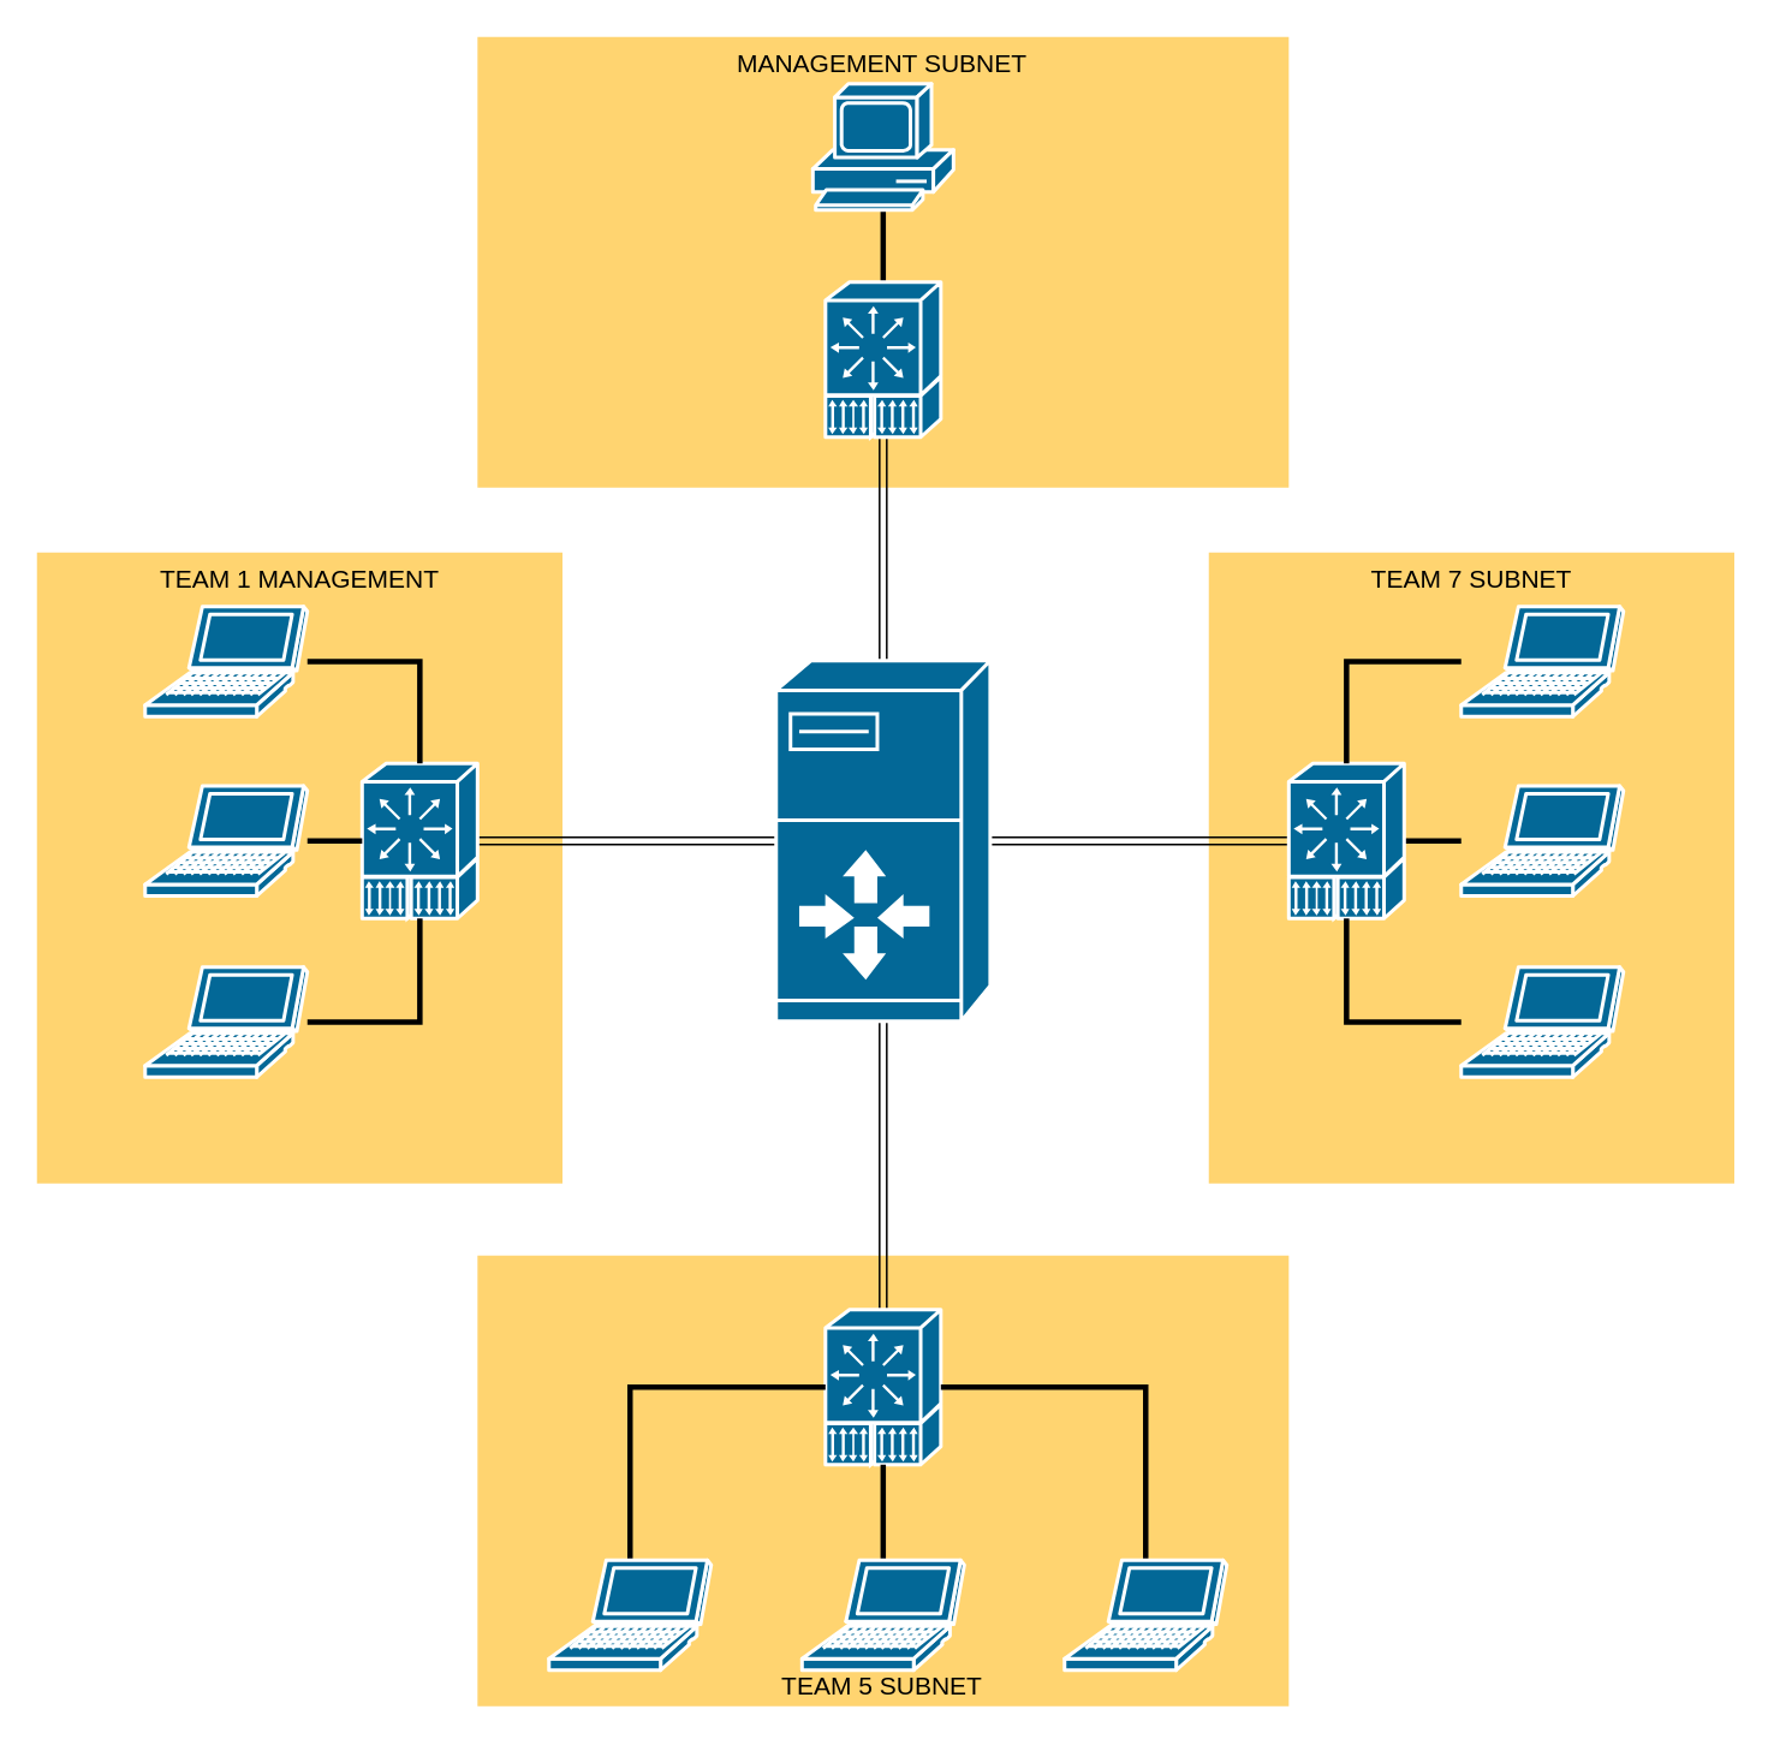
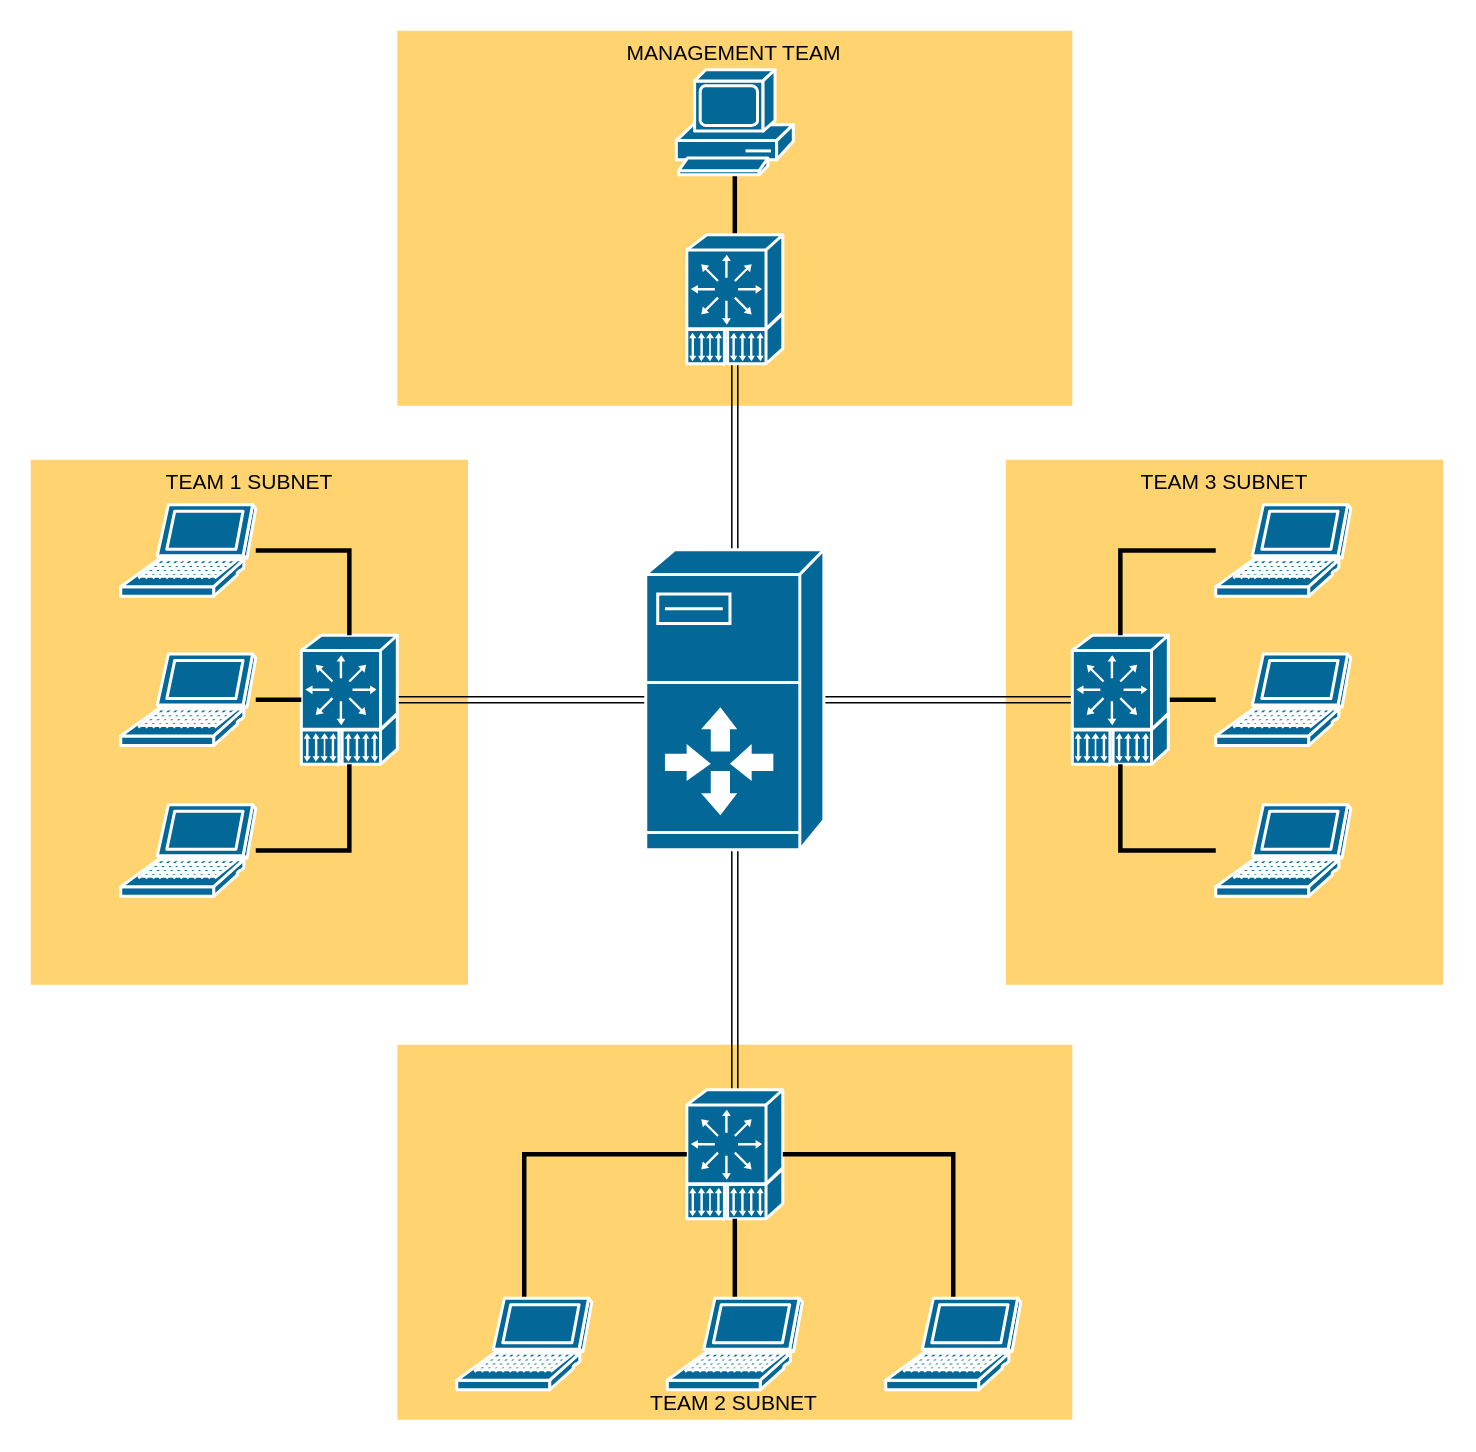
- <mxCell id="4" value="MANAGEMENT SUBNET" style="whiteSpace=wrap;html=1;fillColor=#FFD470;gradientColor=none;fontSize=14;strokeColor=none;verticalAlign=top;" vertex="1" parent="1"><mxGeometry x="264.38" y="20" width="450" height="250" as="geometry" /></mxCell>
+ <mxCell id="4" value="MANAGEMENT TEAM" style="whiteSpace=wrap;html=1;fillColor=#FFD470;gradientColor=none;fontSize=14;strokeColor=none;verticalAlign=top;" vertex="1" parent="1"><mxGeometry x="264.38" y="20" width="450" height="250" as="geometry" /></mxCell>
- <mxCell id="5" value="TEAM 1 MANAGEMENT" style="whiteSpace=wrap;html=1;fillColor=#FFD470;gradientColor=none;fontSize=14;strokeColor=none;verticalAlign=top;aspect=fixed;" vertex="1" parent="1"><mxGeometry x="20" y="306" width="291.5" height="350" as="geometry" /></mxCell>
+ <mxCell id="5" value="TEAM 1 SUBNET" style="whiteSpace=wrap;html=1;fillColor=#FFD470;gradientColor=none;fontSize=14;strokeColor=none;verticalAlign=top;aspect=fixed;" vertex="1" parent="1"><mxGeometry x="20" y="306" width="291.5" height="350" as="geometry" /></mxCell>
- <mxCell id="3" value="TEAM 7 SUBNET" style="whiteSpace=wrap;html=1;fillColor=#FFD470;gradientColor=none;fontSize=14;strokeColor=none;verticalAlign=top;aspect=fixed;" vertex="1" parent="1"><mxGeometry x="670" y="306" width="291.5" height="350" as="geometry" /></mxCell>
+ <mxCell id="3" value="TEAM 3 SUBNET" style="whiteSpace=wrap;html=1;fillColor=#FFD470;gradientColor=none;fontSize=14;strokeColor=none;verticalAlign=top;aspect=fixed;" vertex="1" parent="1"><mxGeometry x="670" y="306" width="291.5" height="350" as="geometry" /></mxCell>
- <mxCell id="2" value="TEAM 5 SUBNET" style="whiteSpace=wrap;html=1;fillColor=#FFD470;gradientColor=none;fontSize=14;strokeColor=none;verticalAlign=bottom;flipV=0;flipH=0;align=center;labelPosition=center;verticalLabelPosition=middle;direction=south;aspect=fixed;" vertex="1" parent="1"><mxGeometry x="264.38" y="696" width="450" height="250" as="geometry" /></mxCell>
+ <mxCell id="2" value="TEAM 2 SUBNET" style="whiteSpace=wrap;html=1;fillColor=#FFD470;gradientColor=none;fontSize=14;strokeColor=none;verticalAlign=bottom;flipV=0;flipH=0;align=center;labelPosition=center;verticalLabelPosition=middle;direction=south;aspect=fixed;" vertex="1" parent="1"><mxGeometry x="264.38" y="696" width="450" height="250" as="geometry" /></mxCell>
